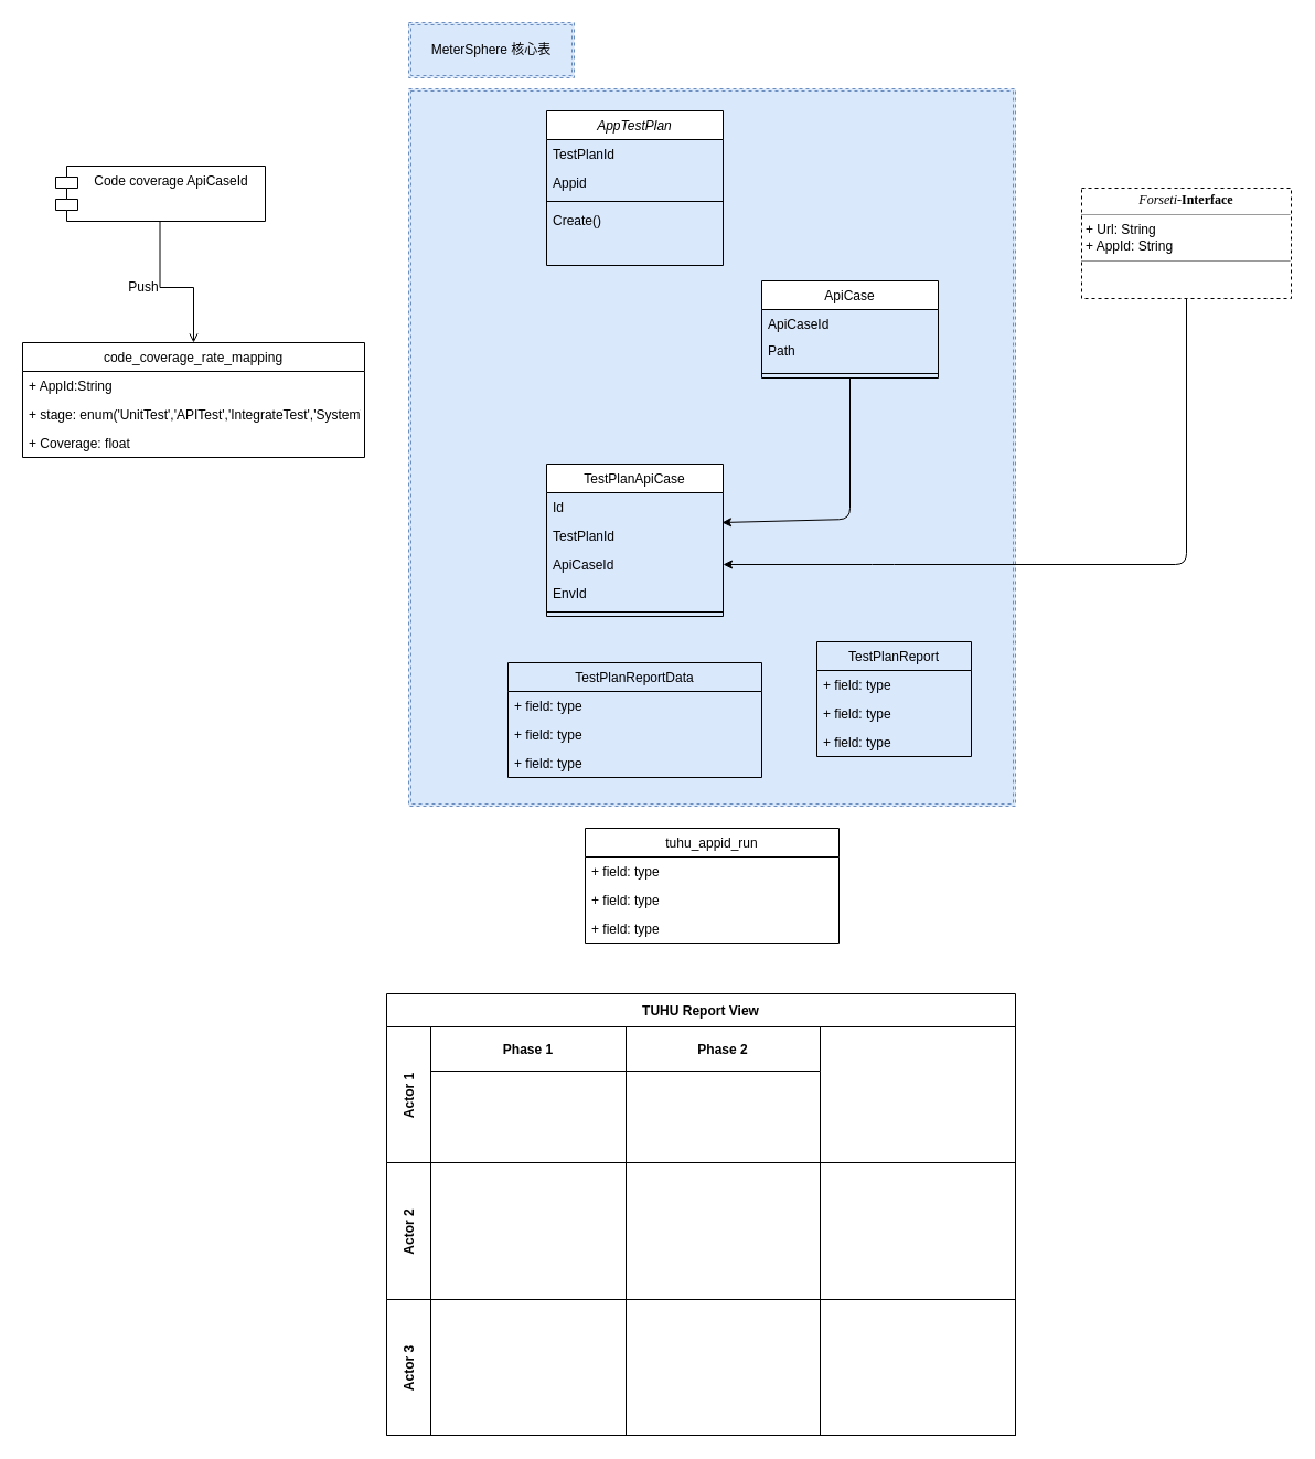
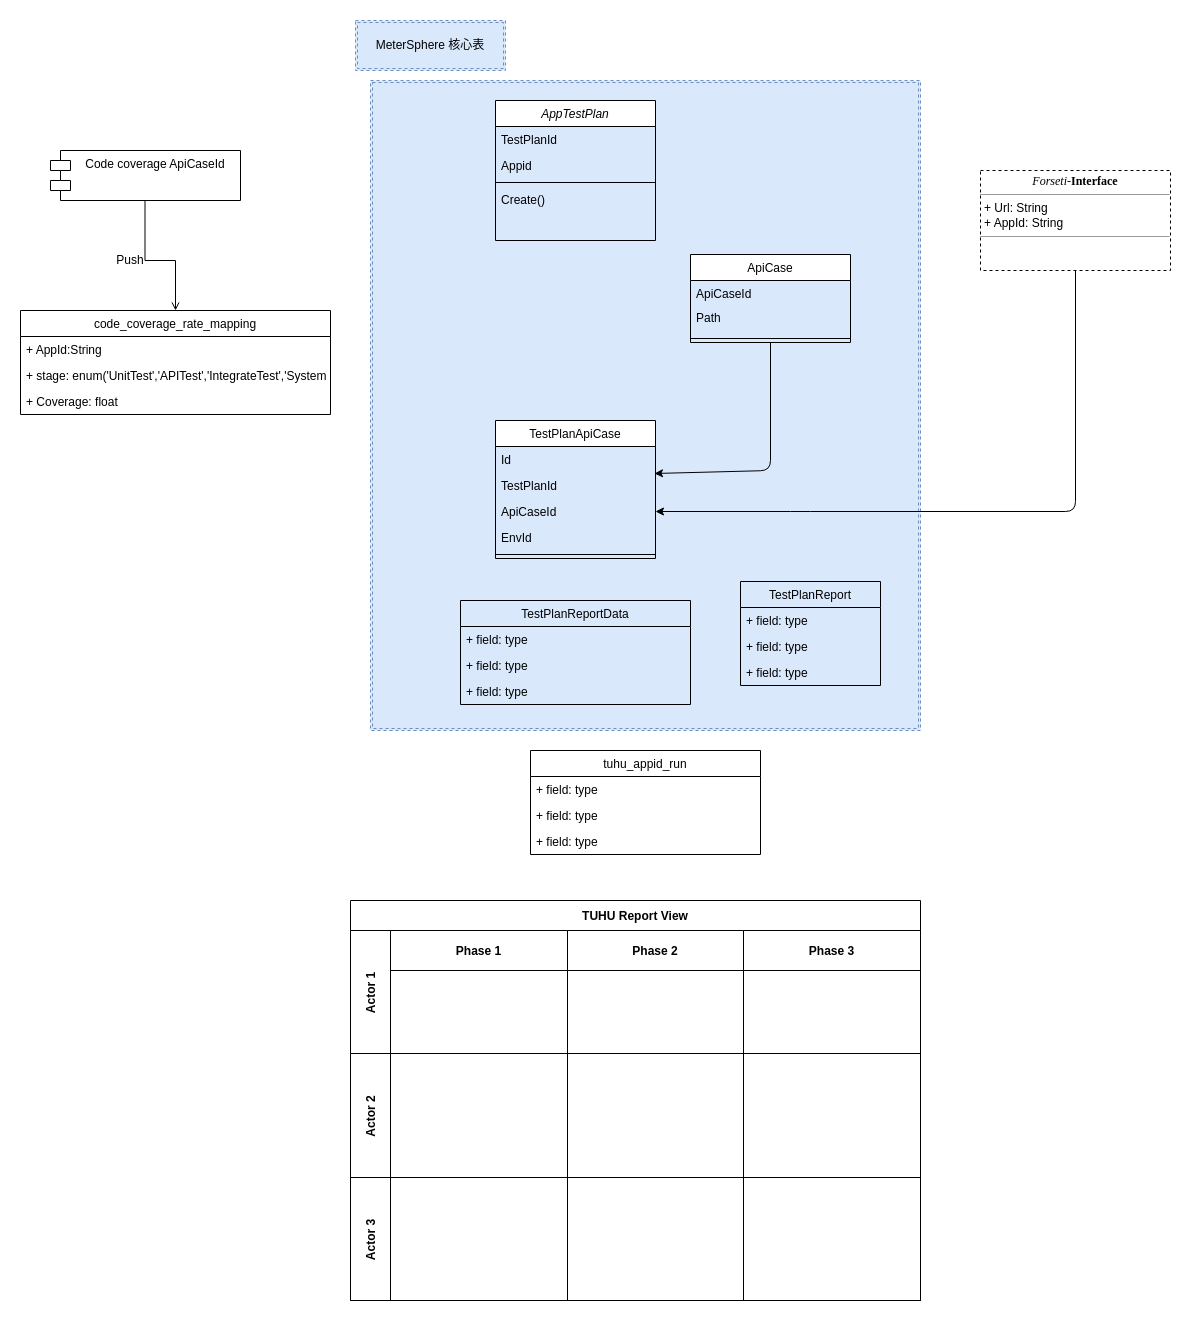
- <mxCell id="53" value="MeterSphere 核心表" style="shape=ext;double=1;rounded=0;whiteSpace=wrap;html=1;dashed=1;fillColor=#dae8fc;strokeColor=#6c8ebf;" vertex="1" parent="1"><mxGeometry x="370" y="20" width="150" height="50" as="geometry" /></mxCell>
+ <mxCell id="53" value="MeterSphere 核心表" style="shape=ext;double=1;rounded=0;whiteSpace=wrap;html=1;dashed=1;fillColor=#dae8fc;strokeColor=#6c8ebf;" vertex="1" parent="1"><mxGeometry x="355" y="20" width="150" height="50" as="geometry" /></mxCell>
+ <mxCell id="44" value="Phase 3" style="swimlane;connectable=0;startSize=40;collapsible=0;recursiveResize=0;expand=0;pointerEvents=0;" vertex="1" parent="41"><mxGeometry x="393" width="177" height="123" as="geometry" /></mxCell>
